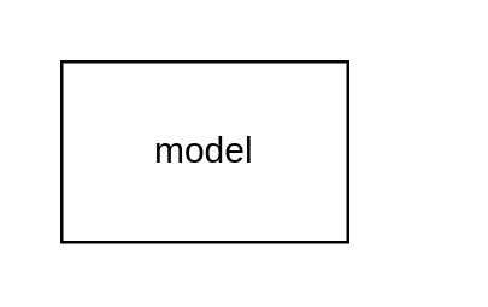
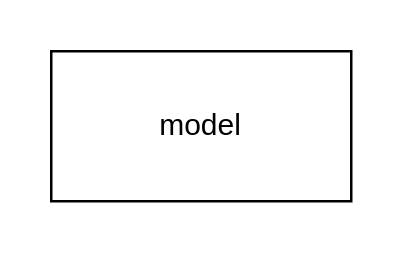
- <mxCell id="2" value="model" style="rounded=0;whiteSpace=wrap;html=1;" vertex="1" parent="1"><mxGeometry x="20" y="20" width="95" height="60" as="geometry" /></mxCell>
+ <mxCell id="2" value="model" style="rounded=0;whiteSpace=wrap;html=1;" vertex="1" parent="1"><mxGeometry x="20" y="20" width="120" height="60" as="geometry" /></mxCell>
